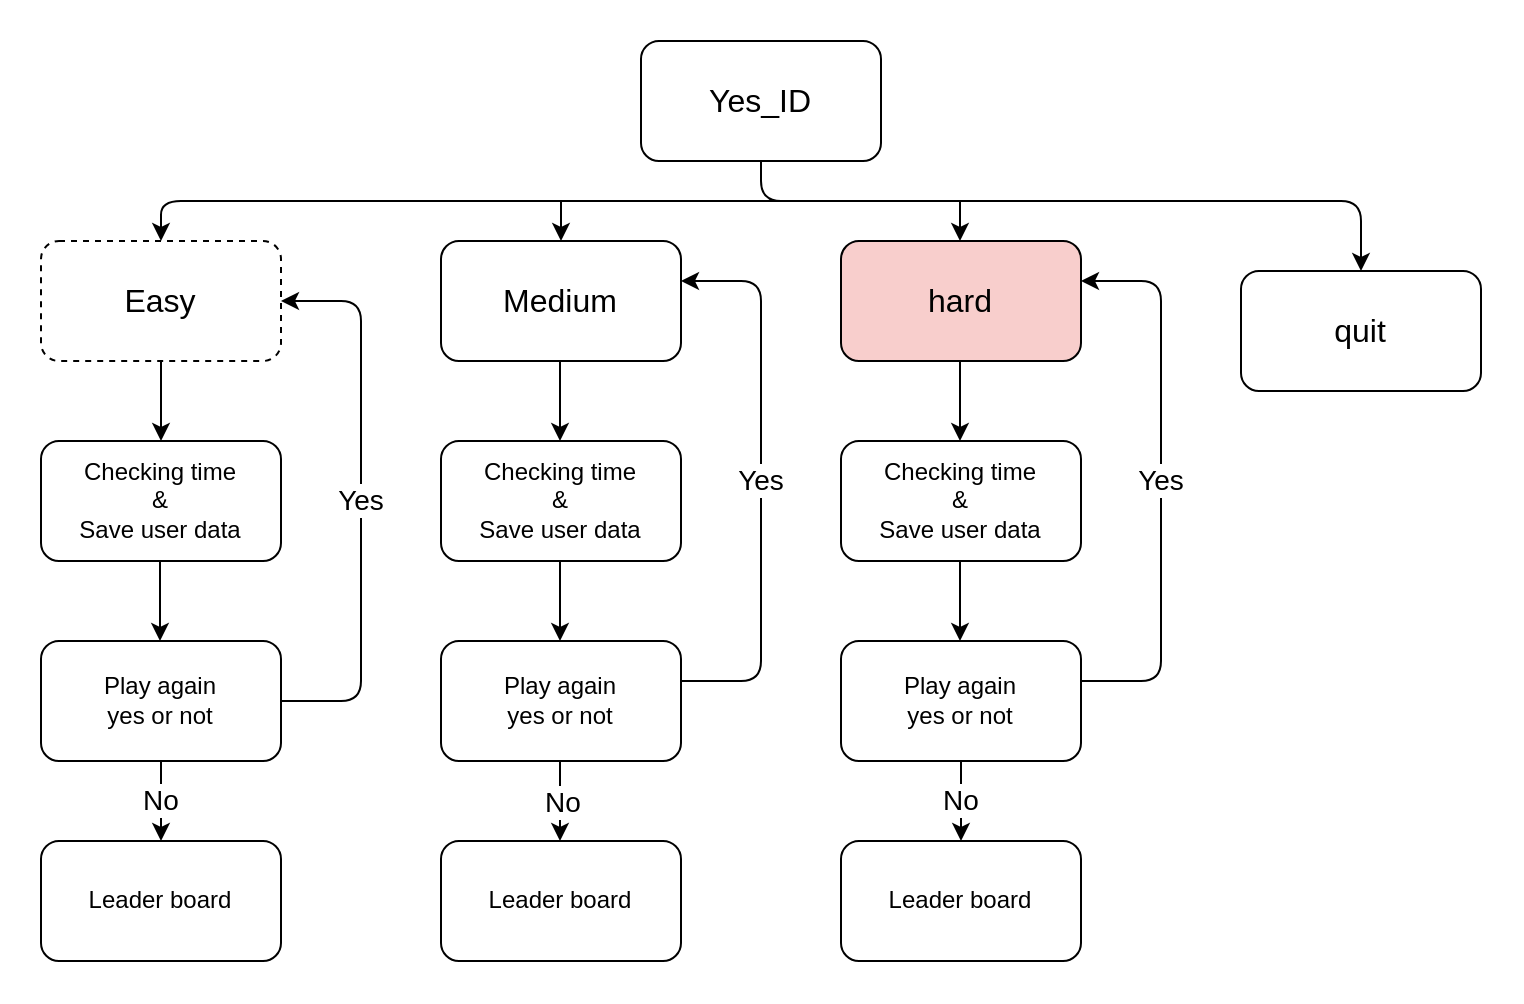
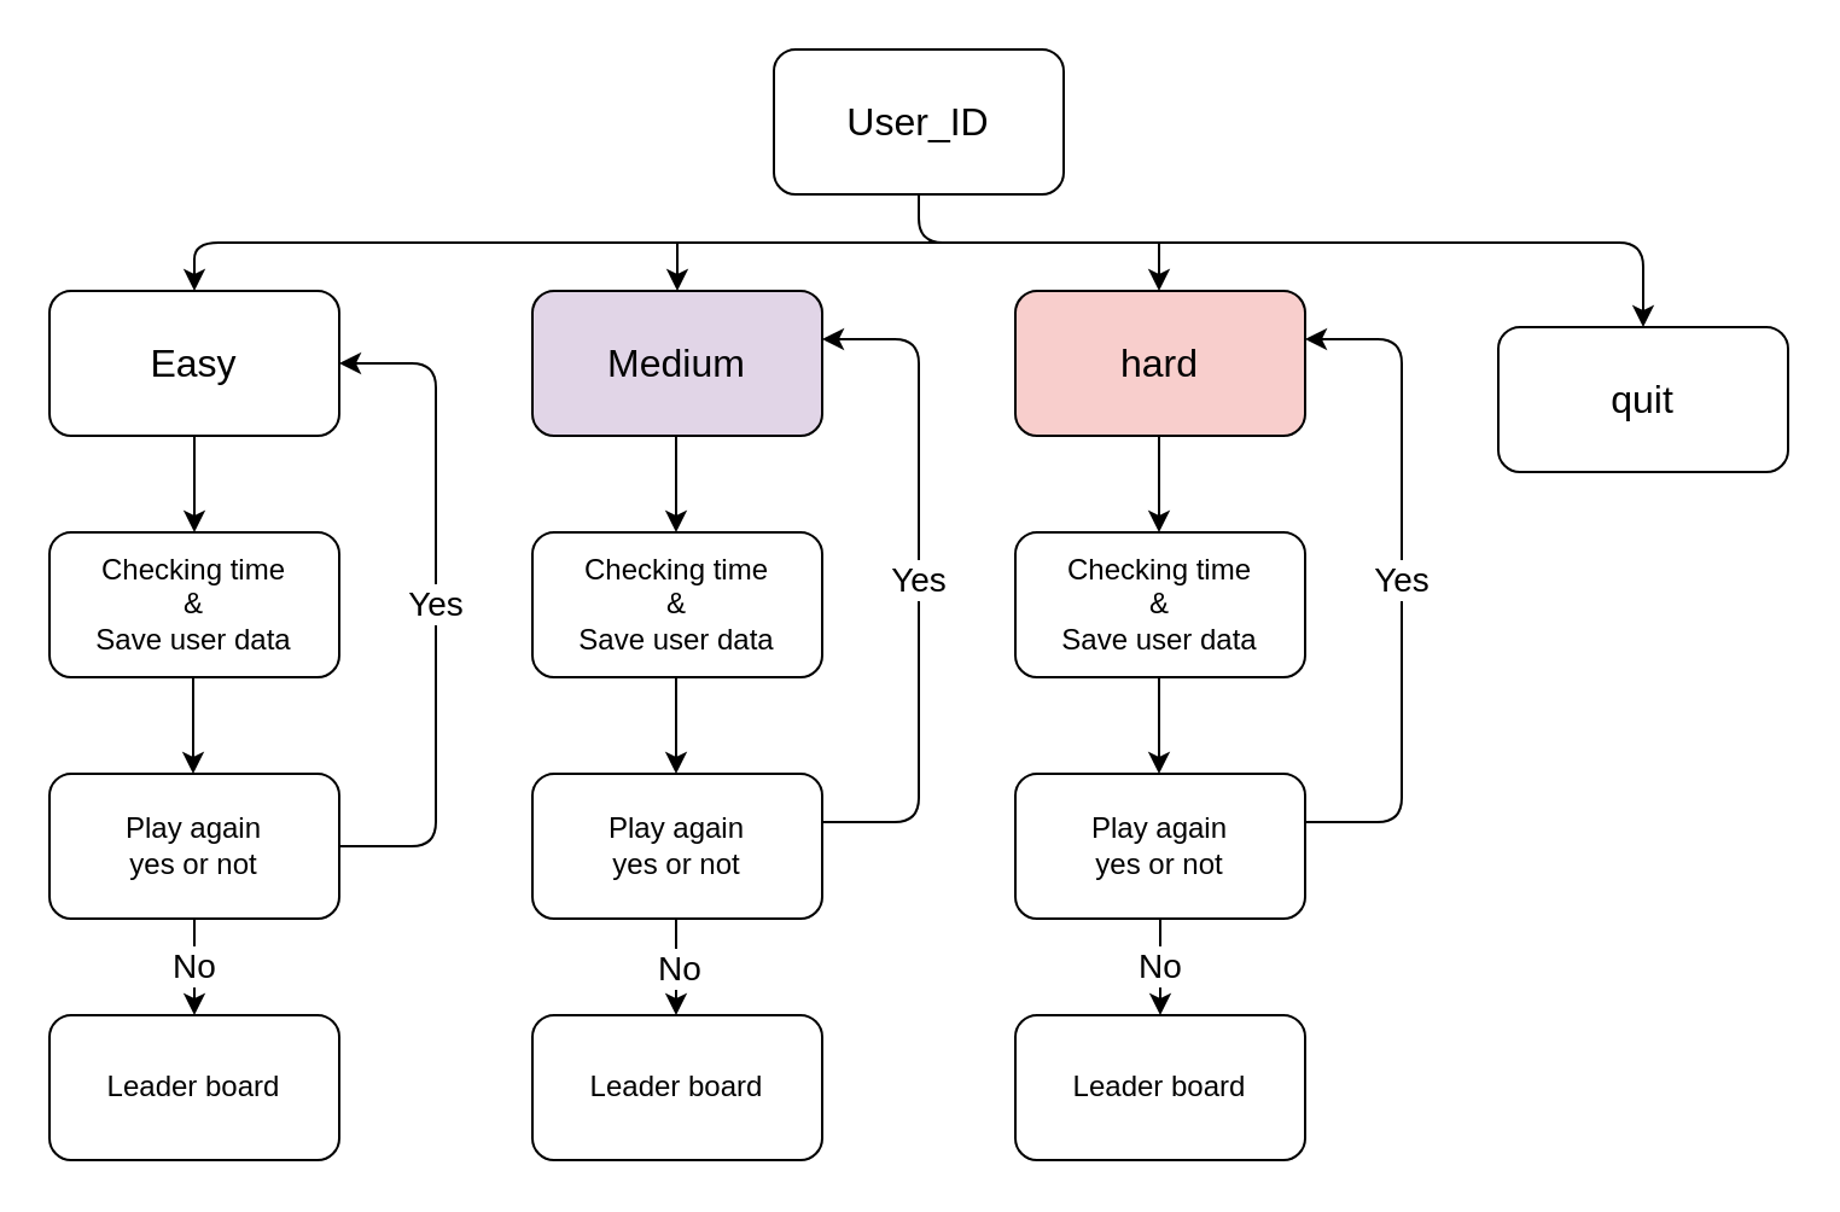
- <mxCell id="2" value="&lt;font style=&quot;font-size: 16px&quot;&gt;Yes_ID&lt;/font&gt;" style="rounded=1;whiteSpace=wrap;html=1;" vertex="1" parent="1"><mxGeometry x="320" y="20" width="120" height="60" as="geometry" /></mxCell>
+ <mxCell id="2" value="&lt;font style=&quot;font-size: 16px&quot;&gt;User_ID&lt;/font&gt;" style="rounded=1;whiteSpace=wrap;html=1;" vertex="1" parent="1"><mxGeometry x="320" y="20" width="120" height="60" as="geometry" /></mxCell>
- <mxCell id="6" value="&lt;font style=&quot;font-size: 16px&quot;&gt;Easy&lt;/font&gt;" style="rounded=1;whiteSpace=wrap;html=1;dashed=1;" vertex="1" parent="1"><mxGeometry x="20" y="120" width="120" height="60" as="geometry" /></mxCell>
+ <mxCell id="6" value="&lt;font style=&quot;font-size: 16px&quot;&gt;Easy&lt;/font&gt;" style="rounded=1;whiteSpace=wrap;html=1;" vertex="1" parent="1"><mxGeometry x="20" y="120" width="120" height="60" as="geometry" /></mxCell>
- <mxCell id="3" value="&lt;font style=&quot;font-size: 16px&quot;&gt;Medium&lt;/font&gt;" style="rounded=1;whiteSpace=wrap;html=1;" vertex="1" parent="1"><mxGeometry x="220" y="120" width="120" height="60" as="geometry" /></mxCell>
+ <mxCell id="3" value="&lt;font style=&quot;font-size: 16px&quot;&gt;Medium&lt;/font&gt;" style="rounded=1;whiteSpace=wrap;html=1;fillColor=#e1d5e7;" vertex="1" parent="1"><mxGeometry x="220" y="120" width="120" height="60" as="geometry" /></mxCell>
